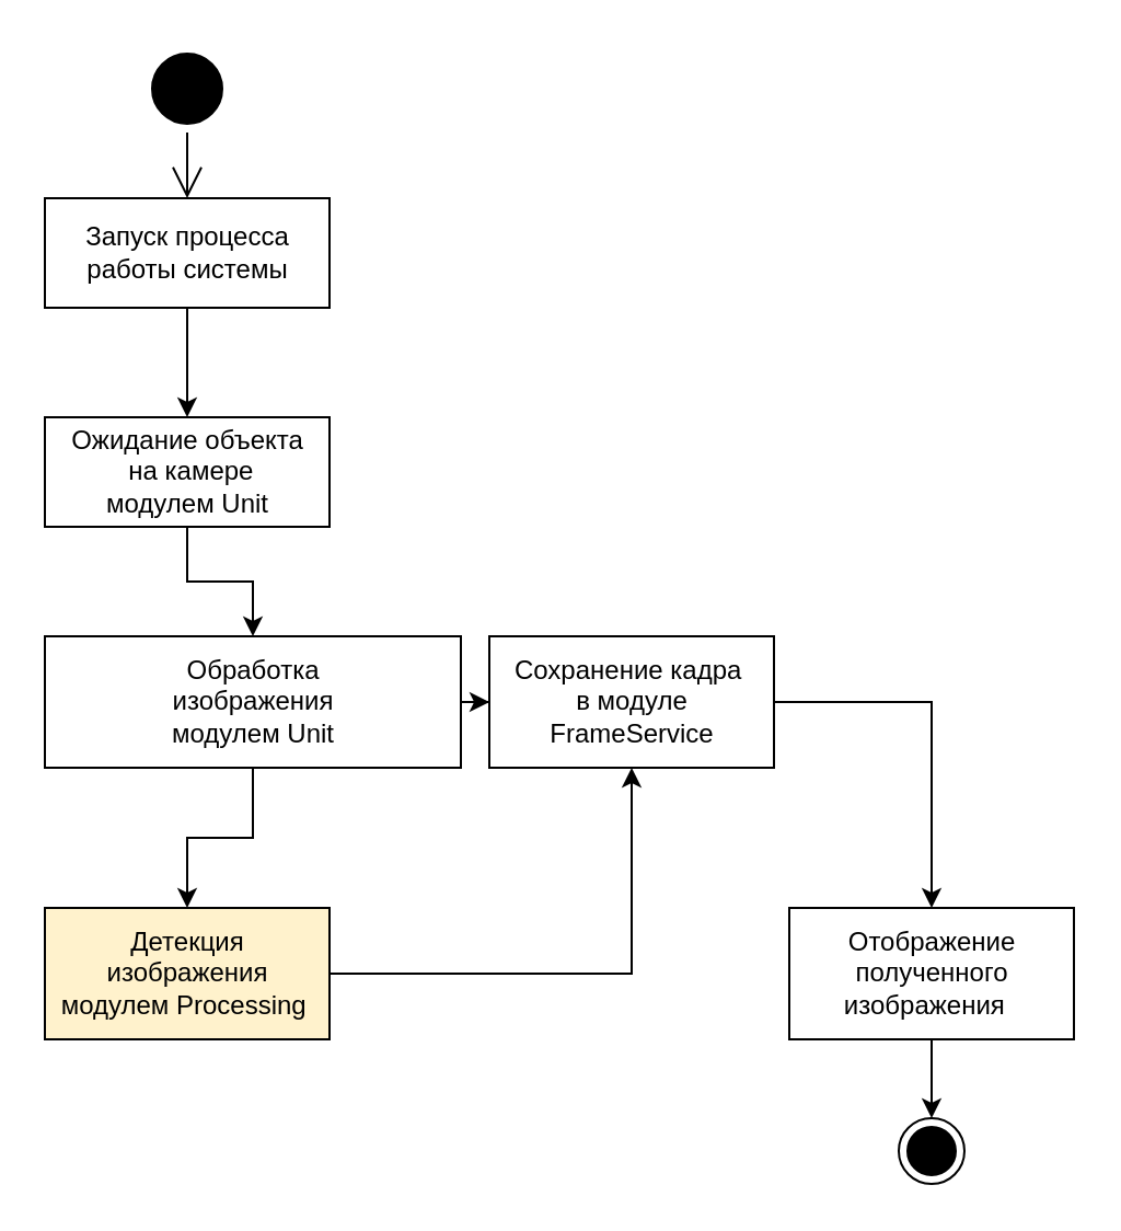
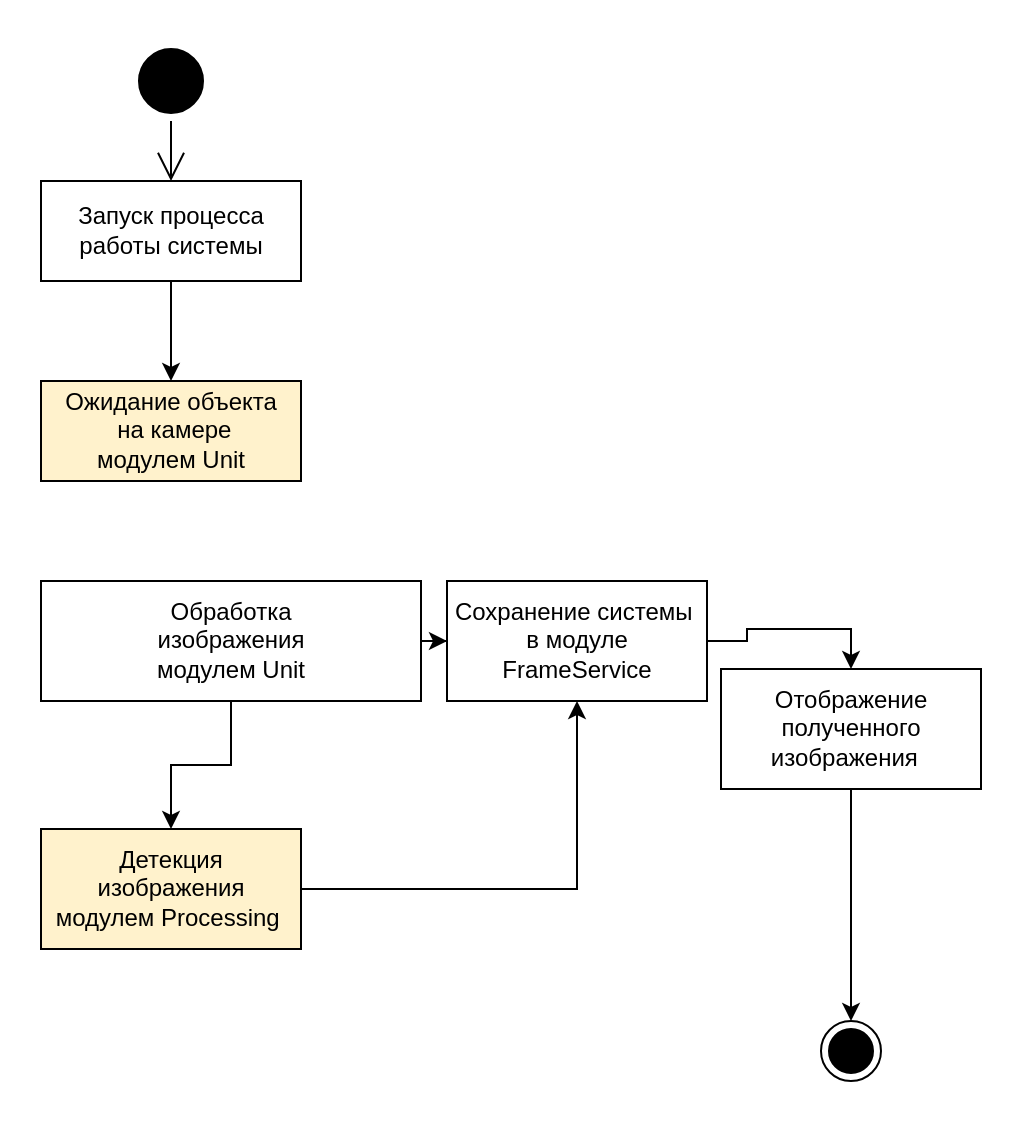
- <mxCell id="8" value="Ожидание объекта&lt;br&gt;&amp;nbsp;на камере &lt;br&gt;модулем Unit" style="html=1;strokeColor=#000000;" parent="1" vertex="1"><mxGeometry x="20" y="190" width="130" height="50" as="geometry" /></mxCell>
+ <mxCell id="8" value="Ожидание объекта&lt;br&gt;&amp;nbsp;на камере &lt;br&gt;модулем Unit" style="html=1;strokeColor=#000000;fillColor=#fff2cc;" parent="1" vertex="1"><mxGeometry x="20" y="190" width="130" height="50" as="geometry" /></mxCell>
- <mxCell id="7" style="edgeStyle=orthogonalEdgeStyle;rounded=0;orthogonalLoop=1;jettySize=auto;html=1;entryX=0.5;entryY=0;entryDx=0;entryDy=0;strokeColor=#000000;" parent="1" source="8" target="11" edge="1"><mxGeometry relative="1" as="geometry" /></mxCell>
- <mxCell id="15" value="Сохранение кадра&amp;nbsp;&lt;br&gt;в модуле &lt;br&gt;FrameService" style="html=1;strokeColor=#000000;" parent="1" vertex="1"><mxGeometry x="223" y="290" width="130" height="60" as="geometry" /></mxCell>
+ <mxCell id="15" value="Сохранение системы&amp;nbsp;&lt;br&gt;в модуле &lt;br&gt;FrameService" style="html=1;strokeColor=#000000;" parent="1" vertex="1"><mxGeometry x="223" y="290" width="130" height="60" as="geometry" /></mxCell>
- <mxCell id="17" value="Отображение &lt;br&gt;полученного &lt;br&gt;изображения&amp;nbsp;&amp;nbsp;" style="html=1;strokeColor=#000000;" parent="1" vertex="1"><mxGeometry x="360" y="414" width="130" height="60" as="geometry" /></mxCell>
+ <mxCell id="17" value="Отображение &lt;br&gt;полученного &lt;br&gt;изображения&amp;nbsp;&amp;nbsp;" style="html=1;strokeColor=#000000;" parent="1" vertex="1"><mxGeometry x="360" y="334" width="130" height="60" as="geometry" /></mxCell>
